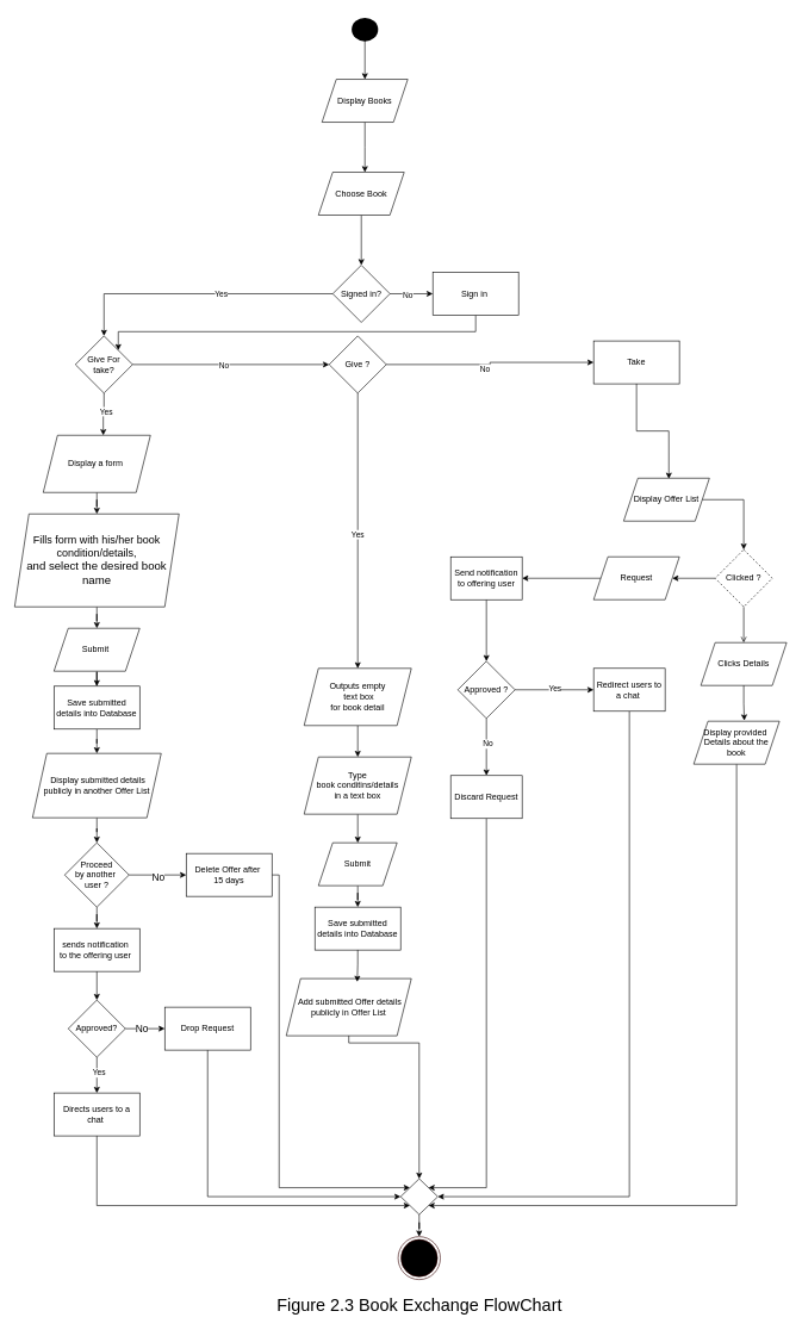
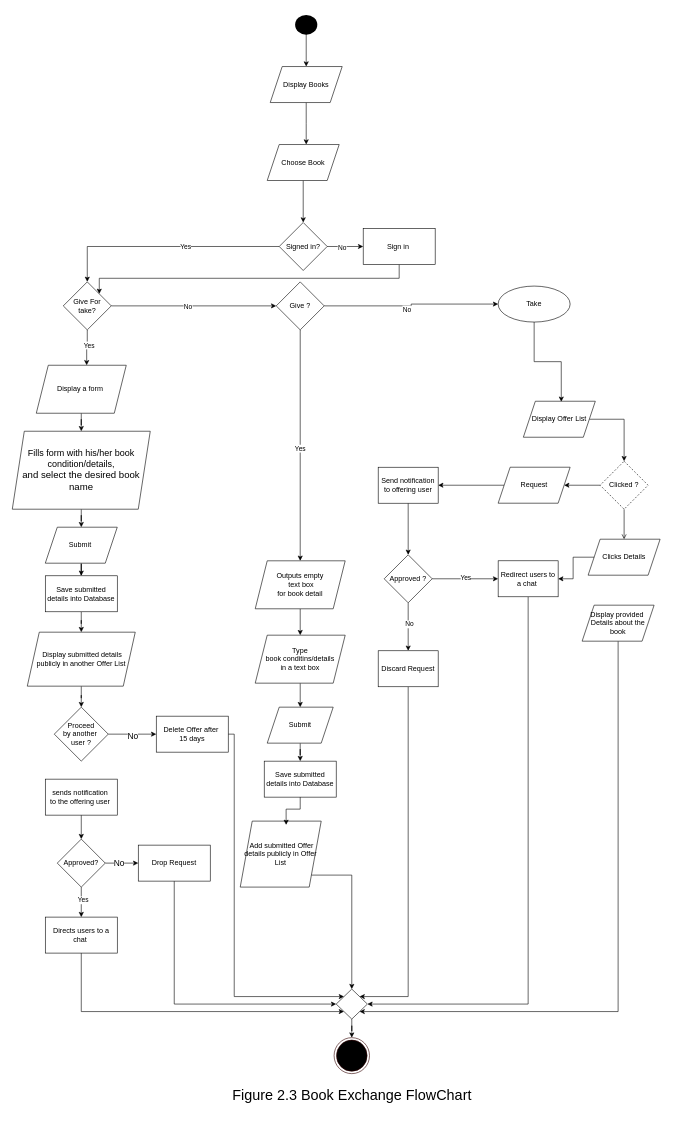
- <mxCell id="80" value="Take" style="whiteSpace=wrap;html=1;" parent="1" vertex="1"><mxGeometry x="830" y="476" width="120" height="60" as="geometry" /></mxCell>
+ <mxCell id="80" value="Take" style="ellipse;whiteSpace=wrap;html=1;" parent="1" vertex="1"><mxGeometry x="830" y="476" width="120" height="60" as="geometry" /></mxCell>
- <mxCell id="16" style="edgeStyle=orthogonalEdgeStyle;rounded=0;orthogonalLoop=1;jettySize=auto;html=1;entryX=0.59;entryY=-0.017;entryDx=0;entryDy=0;entryPerimeter=0;" parent="1" source="13" target="15" edge="1"><mxGeometry relative="1" as="geometry" /></mxCell>
+ <mxCell id="16" style="edgeStyle=orthogonalEdgeStyle;rounded=0;orthogonalLoop=1;jettySize=auto;html=1;" parent="1" source="13" target="27" edge="1"><mxGeometry relative="1" as="geometry" /></mxCell>
- <mxCell id="52" style="edgeStyle=orthogonalEdgeStyle;rounded=0;orthogonalLoop=1;jettySize=auto;html=1;entryX=0.5;entryY=0;entryDx=0;entryDy=0;" parent="1" source="53" target="57" edge="1"><mxGeometry relative="1" as="geometry" /></mxCell>
- <mxCell id="38" value="&amp;nbsp;Add submitted Offer details publicly in &lt;span data-end=&quot;846&quot; data-start=&quot;832&quot;&gt;Offer List&lt;/span&gt;" style="shape=parallelogram;perimeter=parallelogramPerimeter;whiteSpace=wrap;html=1;fixedSize=1;" parent="1" vertex="1"><mxGeometry x="400" y="1368" width="175" height="80" as="geometry" /></mxCell>
+ <mxCell id="38" value="&amp;nbsp;Add submitted Offer details publicly in &lt;span data-end=&quot;846&quot; data-start=&quot;832&quot;&gt;Offer List&lt;/span&gt;" style="shape=parallelogram;perimeter=parallelogramPerimeter;whiteSpace=wrap;html=1;fixedSize=1;" parent="1" vertex="1"><mxGeometry x="400" y="1368" width="135" height="110" as="geometry" /></mxCell>
